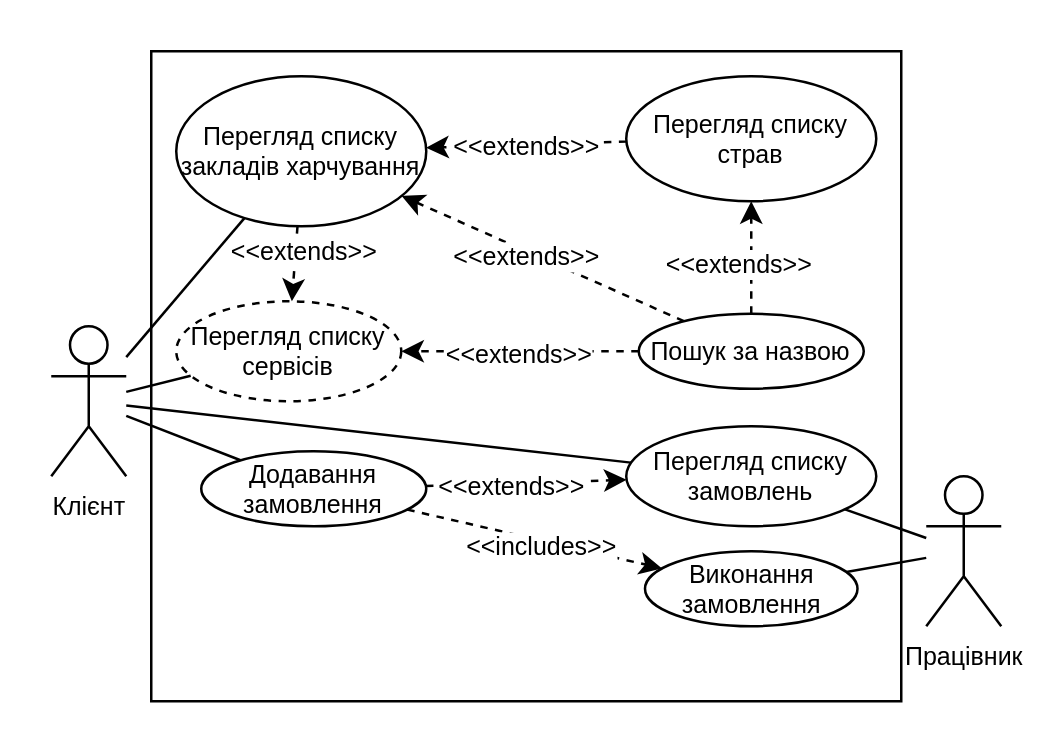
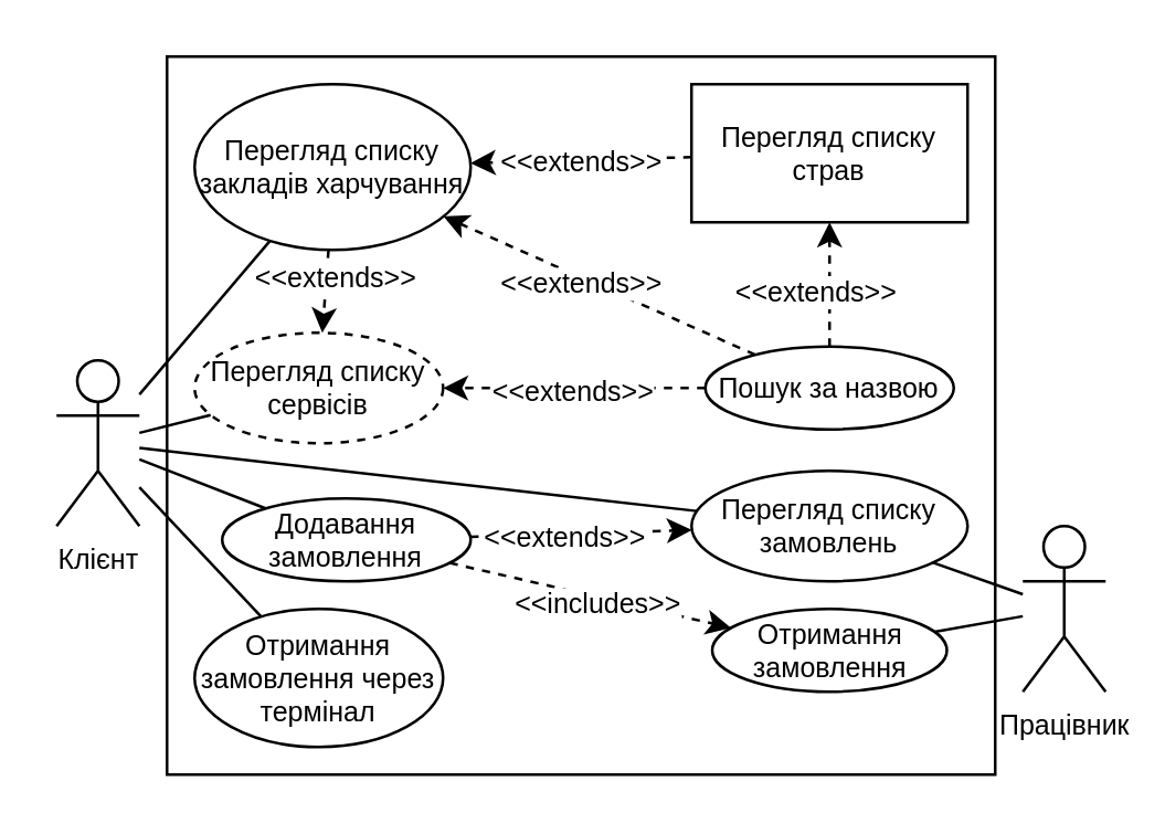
- <mxCell id="10" value="Перегляд списку страв" style="ellipse;whiteSpace=wrap;html=1;fontSize=10;" parent="1" vertex="1"><mxGeometry x="250" y="30" width="100" height="50" as="geometry" /></mxCell>
+ <mxCell id="10" value="Перегляд списку страв" style="whiteSpace=wrap;html=1;fontSize=10;rounded=0;" parent="1" vertex="1"><mxGeometry x="250" y="30" width="100" height="50" as="geometry" /></mxCell>
+ <mxCell id="30" value="" style="endArrow=none;rounded=0;html=1;fontSize=10;" parent="1" source="3" target="29" edge="1"><mxGeometry width="50" height="50" relative="1" as="geometry"><mxPoint x="80" y="243" as="sourcePoint" /><mxPoint x="169" y="381" as="targetPoint" /></mxGeometry></mxCell>
- <mxCell id="27" value="Виконання замовлення" style="ellipse;whiteSpace=wrap;html=1;fontSize=10;" parent="1" vertex="1"><mxGeometry x="257.5" y="220" width="85" height="30" as="geometry" /></mxCell>
+ <mxCell id="27" value="Отримання замовлення" style="ellipse;whiteSpace=wrap;html=1;fontSize=10;" parent="1" vertex="1"><mxGeometry x="257.5" y="220" width="85" height="30" as="geometry" /></mxCell>
+ <mxCell id="29" value="Отримання замовлення через термінал" style="ellipse;whiteSpace=wrap;html=1;fontSize=10;" parent="1" vertex="1"><mxGeometry x="70" y="220" width="90" height="50" as="geometry" /></mxCell>
